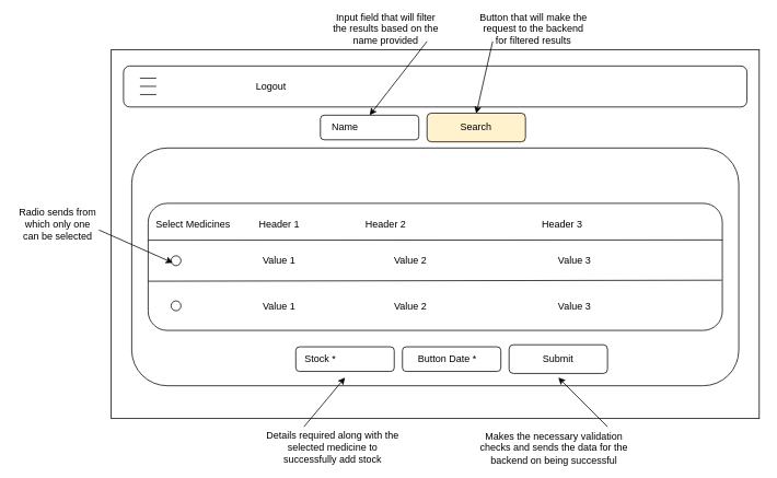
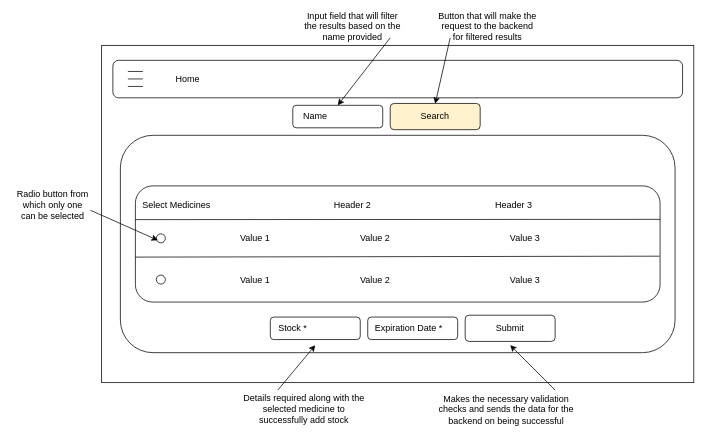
+ <mxCell id="7" value="Home" style="text;html=1;align=center;verticalAlign=middle;whiteSpace=wrap;rounded=0;" vertex="1" parent="1"><mxGeometry x="220" y="90" width="60" height="30" as="geometry" /></mxCell>
- <mxCell id="8" value="Logout" style="text;html=1;align=center;verticalAlign=middle;whiteSpace=wrap;rounded=0;" vertex="1" parent="1"><mxGeometry x="300" y="90" width="60" height="30" as="geometry" /></mxCell>
- <mxCell id="34" value="Radio sends from which only one can be selected" style="text;html=1;align=center;verticalAlign=middle;whiteSpace=wrap;rounded=0;" vertex="1" parent="1"><mxGeometry x="20" y="258" width="100" height="30" as="geometry" /></mxCell>
+ <mxCell id="34" value="Radio button from which only one can be selected" style="text;html=1;align=center;verticalAlign=middle;whiteSpace=wrap;rounded=0;" vertex="1" parent="1"><mxGeometry x="20" y="258" width="100" height="30" as="geometry" /></mxCell>
- <mxCell id="15" value="Header 1" style="text;html=1;align=center;verticalAlign=middle;whiteSpace=wrap;rounded=0;" vertex="1" parent="1"><mxGeometry x="310" y="257.5" width="60" height="30" as="geometry" /></mxCell>
- <mxCell id="30" value="Button Date *" style="text;html=1;align=center;verticalAlign=middle;whiteSpace=wrap;rounded=0;" vertex="1" parent="1"><mxGeometry x="490" y="422.5" width="110" height="30" as="geometry" /></mxCell>
+ <mxCell id="30" value="Expiration Date *" style="text;html=1;align=center;verticalAlign=middle;whiteSpace=wrap;rounded=0;" vertex="1" parent="1"><mxGeometry x="490" y="422.5" width="110" height="30" as="geometry" /></mxCell>
